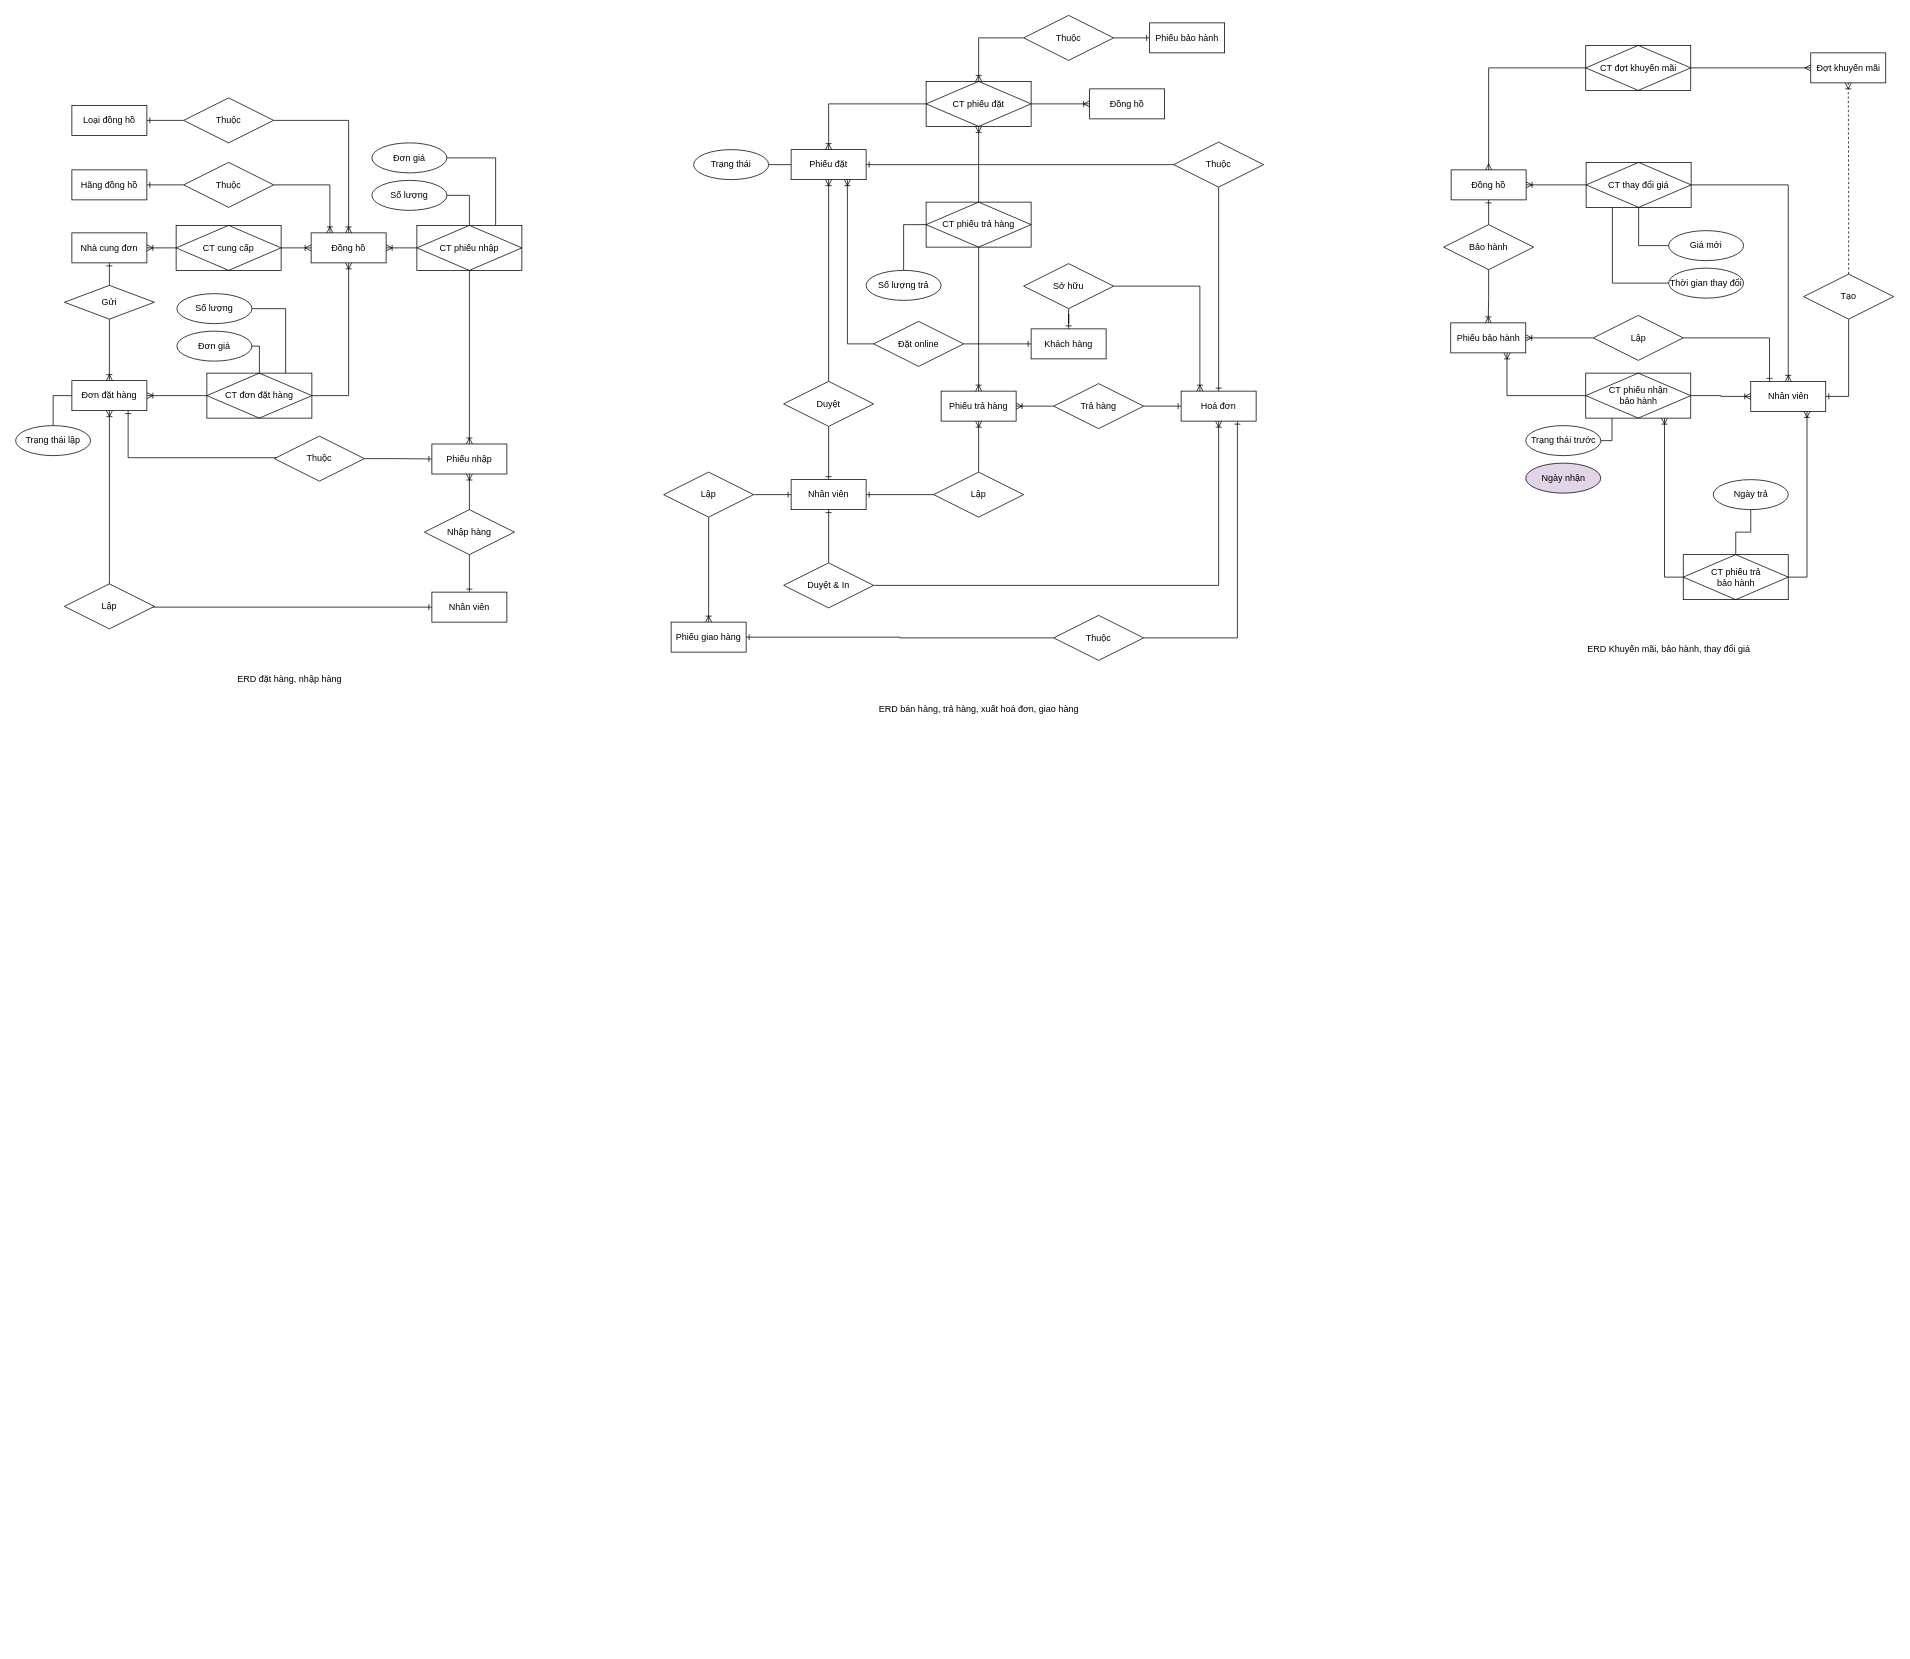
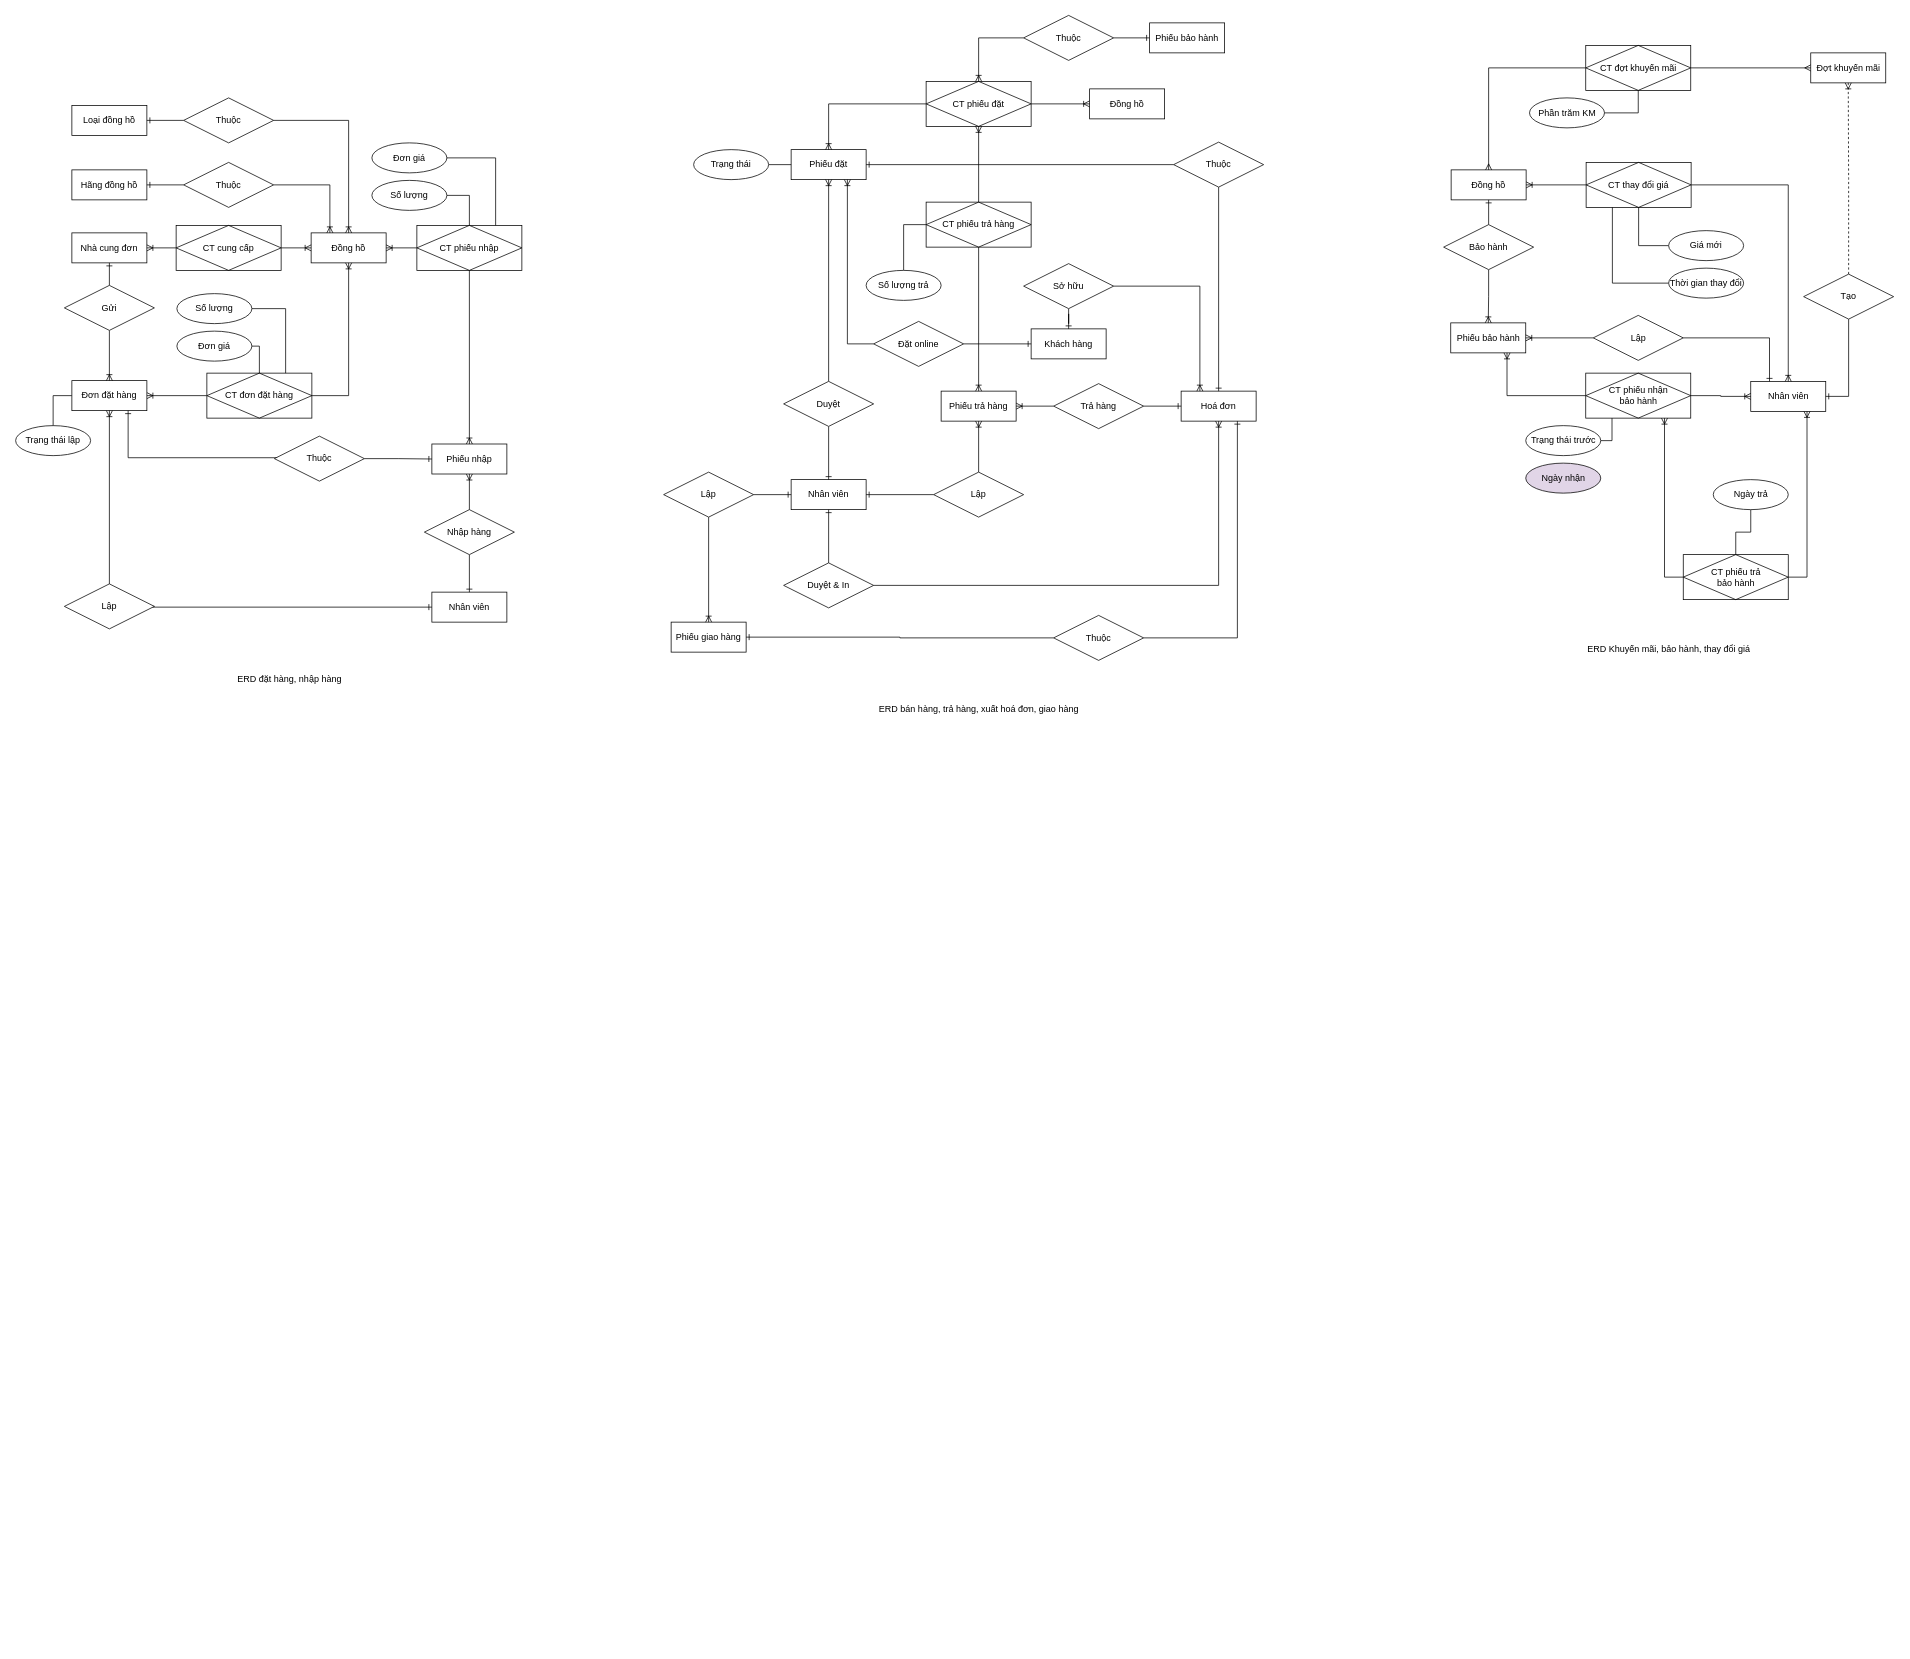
+ <mxCell id="104" value="Phần trăm KM" style="ellipse;whiteSpace=wrap;html=1;align=center;" parent="1" vertex="1"><mxGeometry x="2038.5" y="130" width="100" height="40" as="geometry" /></mxCell>
+ <mxCell id="102" style="edgeStyle=orthogonalEdgeStyle;rounded=0;orthogonalLoop=1;jettySize=auto;html=1;exitX=0.5;exitY=1;exitDx=0;exitDy=0;entryX=1;entryY=0.5;entryDx=0;entryDy=0;endArrow=none;endFill=0;" parent="1" source="103" target="104" edge="1"><mxGeometry relative="1" as="geometry" /></mxCell>
- <mxCell id="28" value="Gửi" style="shape=rhombus;perimeter=rhombusPerimeter;whiteSpace=wrap;html=1;align=center;" parent="1" vertex="1"><mxGeometry x="85" y="380" width="120" height="45" as="geometry" /></mxCell>
+ <mxCell id="28" value="Gửi" style="shape=rhombus;perimeter=rhombusPerimeter;whiteSpace=wrap;html=1;align=center;" parent="1" vertex="1"><mxGeometry x="85" y="380" width="120" height="60" as="geometry" /></mxCell>
